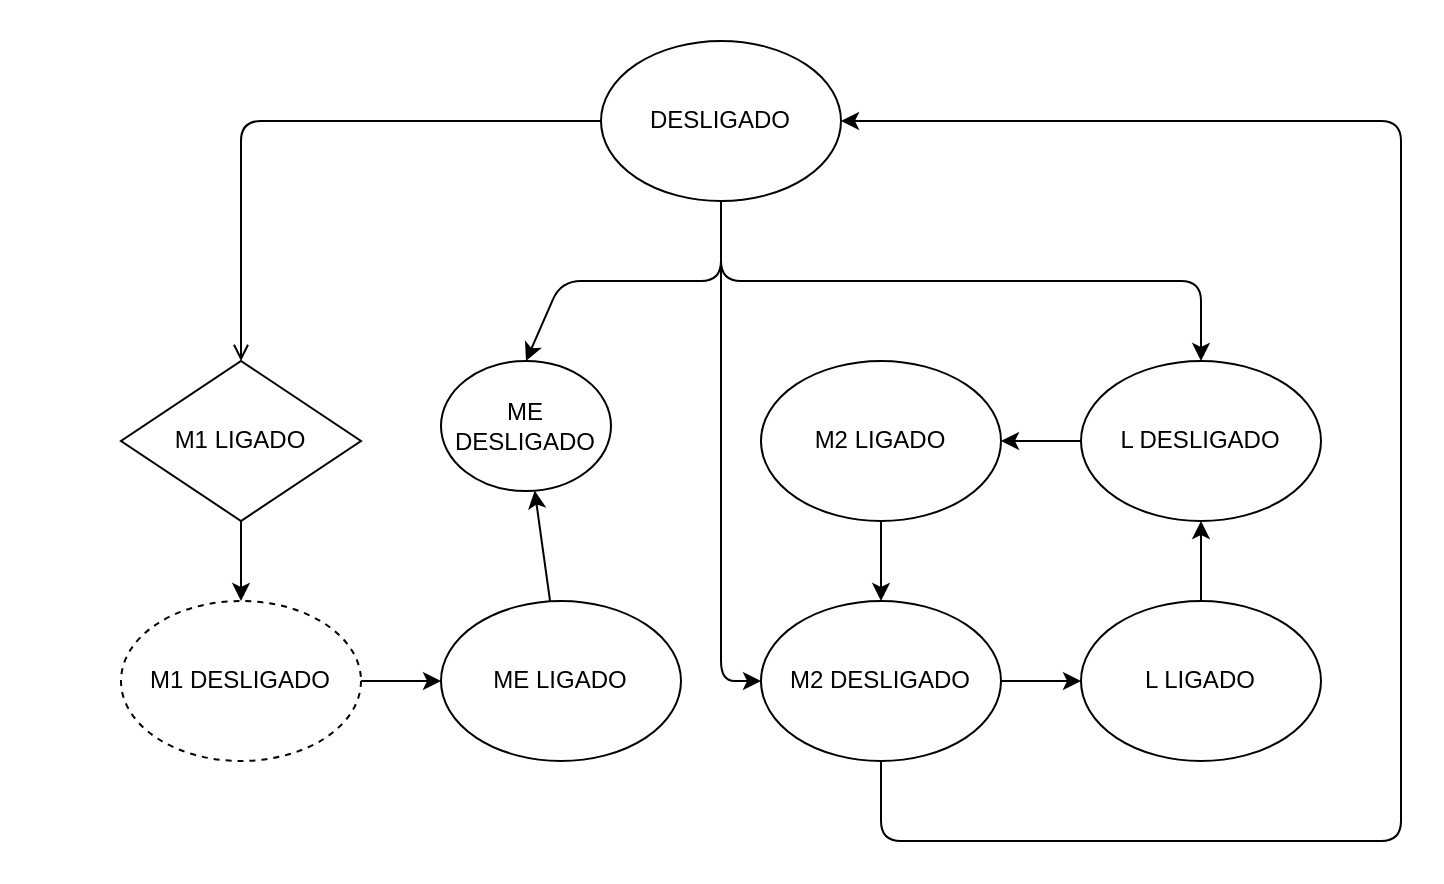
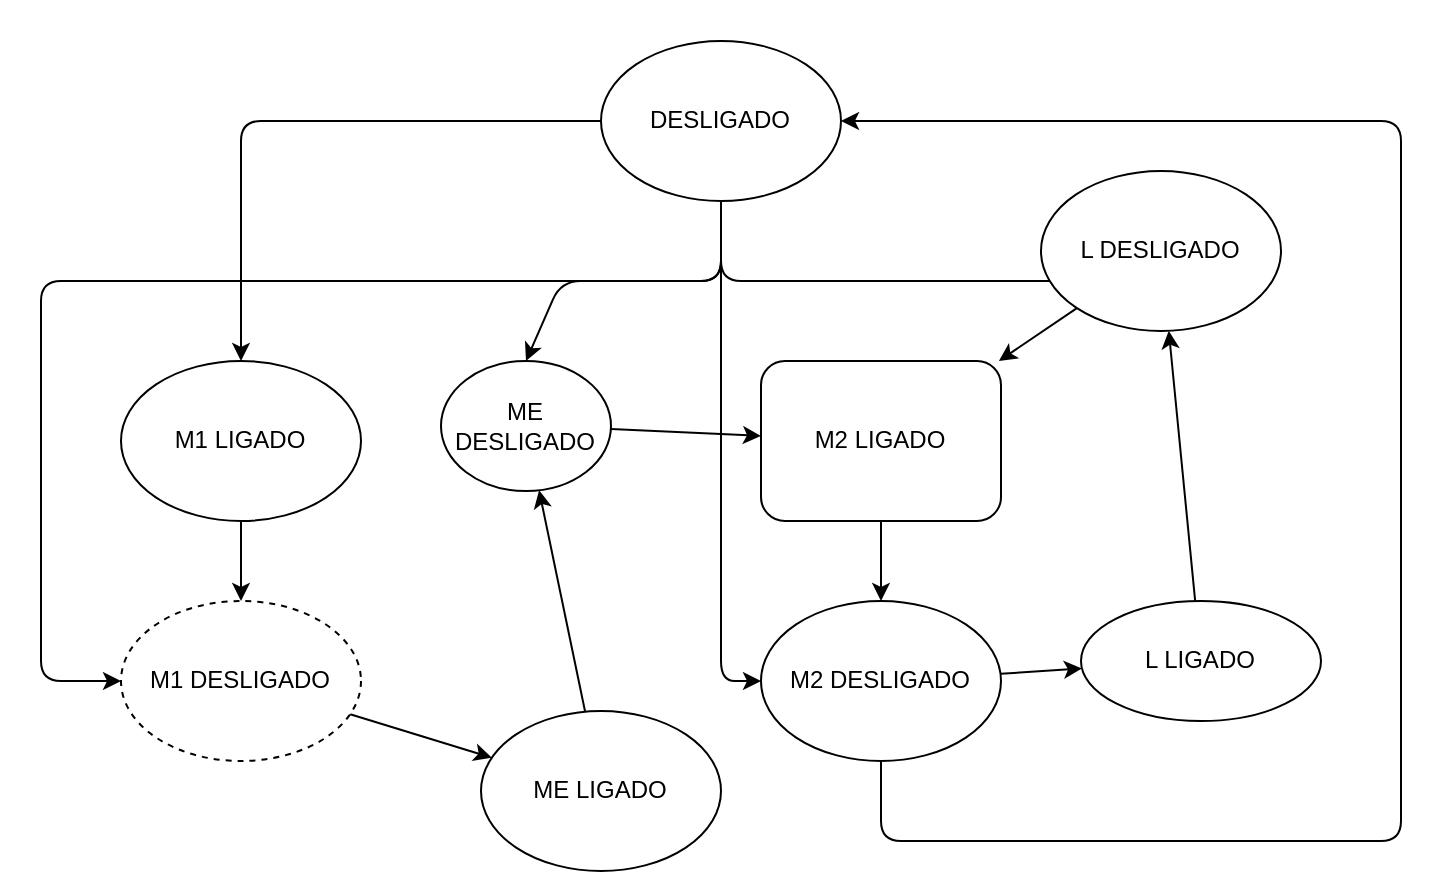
+ <mxCell id="7" style="edgeStyle=none;html=1;entryX=0;entryY=0.5;entryDx=0;entryDy=0;exitX=0.5;exitY=1;exitDx=0;exitDy=0;" edge="1" parent="1" source="3" target="11"><mxGeometry relative="1" as="geometry"><mxPoint x="481.538" y="99.987" as="sourcePoint" /><Array as="points"><mxPoint x="360" y="140" /><mxPoint x="20" y="140" /><mxPoint x="20" y="340" /></Array></mxGeometry></mxCell>
- <mxCell id="2" style="edgeStyle=none;html=1;entryX=0.5;entryY=0;entryDx=0;entryDy=0;endArrow=open;" edge="1" parent="1" source="3" target="9"><mxGeometry relative="1" as="geometry"><Array as="points"><mxPoint x="120" y="60" /></Array></mxGeometry></mxCell>
+ <mxCell id="2" style="edgeStyle=none;html=1;entryX=0.5;entryY=0;entryDx=0;entryDy=0;" edge="1" parent="1" source="3" target="9"><mxGeometry relative="1" as="geometry"><Array as="points"><mxPoint x="120" y="60" /></Array></mxGeometry></mxCell>
+ <mxCell id="14" value="" style="edgeStyle=none;html=1;" edge="1" parent="1" source="15" target="17"><mxGeometry relative="1" as="geometry" /></mxCell>
- <mxCell id="9" value="M1 LIGADO" style="rhombus;whiteSpace=wrap;html=1;" vertex="1" parent="1"><mxGeometry x="60" y="180" width="120" height="80" as="geometry" /></mxCell>
+ <mxCell id="9" value="M1 LIGADO" style="ellipse;whiteSpace=wrap;html=1;" vertex="1" parent="1"><mxGeometry x="60" y="180" width="120" height="80" as="geometry" /></mxCell>
- <mxCell id="17" value="M2 LIGADO" style="ellipse;whiteSpace=wrap;html=1;" vertex="1" parent="1"><mxGeometry x="380" y="180" width="120" height="80" as="geometry" /></mxCell>
+ <mxCell id="17" value="M2 LIGADO" style="whiteSpace=wrap;html=1;rounded=1;" vertex="1" parent="1"><mxGeometry x="380" y="180" width="120" height="80" as="geometry" /></mxCell>
- <mxCell id="24" value="L DESLIGADO" style="ellipse;whiteSpace=wrap;html=1;" vertex="1" parent="1"><mxGeometry x="540" y="180" width="120" height="80" as="geometry" /></mxCell>
+ <mxCell id="24" value="L DESLIGADO" style="ellipse;whiteSpace=wrap;html=1;" vertex="1" parent="1"><mxGeometry x="520" y="85" width="120" height="80" as="geometry" /></mxCell>
- <mxCell id="13" value="ME LIGADO" style="ellipse;whiteSpace=wrap;html=1;" vertex="1" parent="1"><mxGeometry x="220" y="300" width="120" height="80" as="geometry" /></mxCell>
+ <mxCell id="13" value="ME LIGADO" style="ellipse;whiteSpace=wrap;html=1;" vertex="1" parent="1"><mxGeometry x="240" y="355" width="120" height="80" as="geometry" /></mxCell>
- <mxCell id="22" value="L LIGADO" style="ellipse;whiteSpace=wrap;html=1;" vertex="1" parent="1"><mxGeometry x="540" y="300" width="120" height="80" as="geometry" /></mxCell>
+ <mxCell id="22" value="L LIGADO" style="ellipse;whiteSpace=wrap;html=1;" vertex="1" parent="1"><mxGeometry x="540" y="300" width="120" height="60" as="geometry" /></mxCell>
